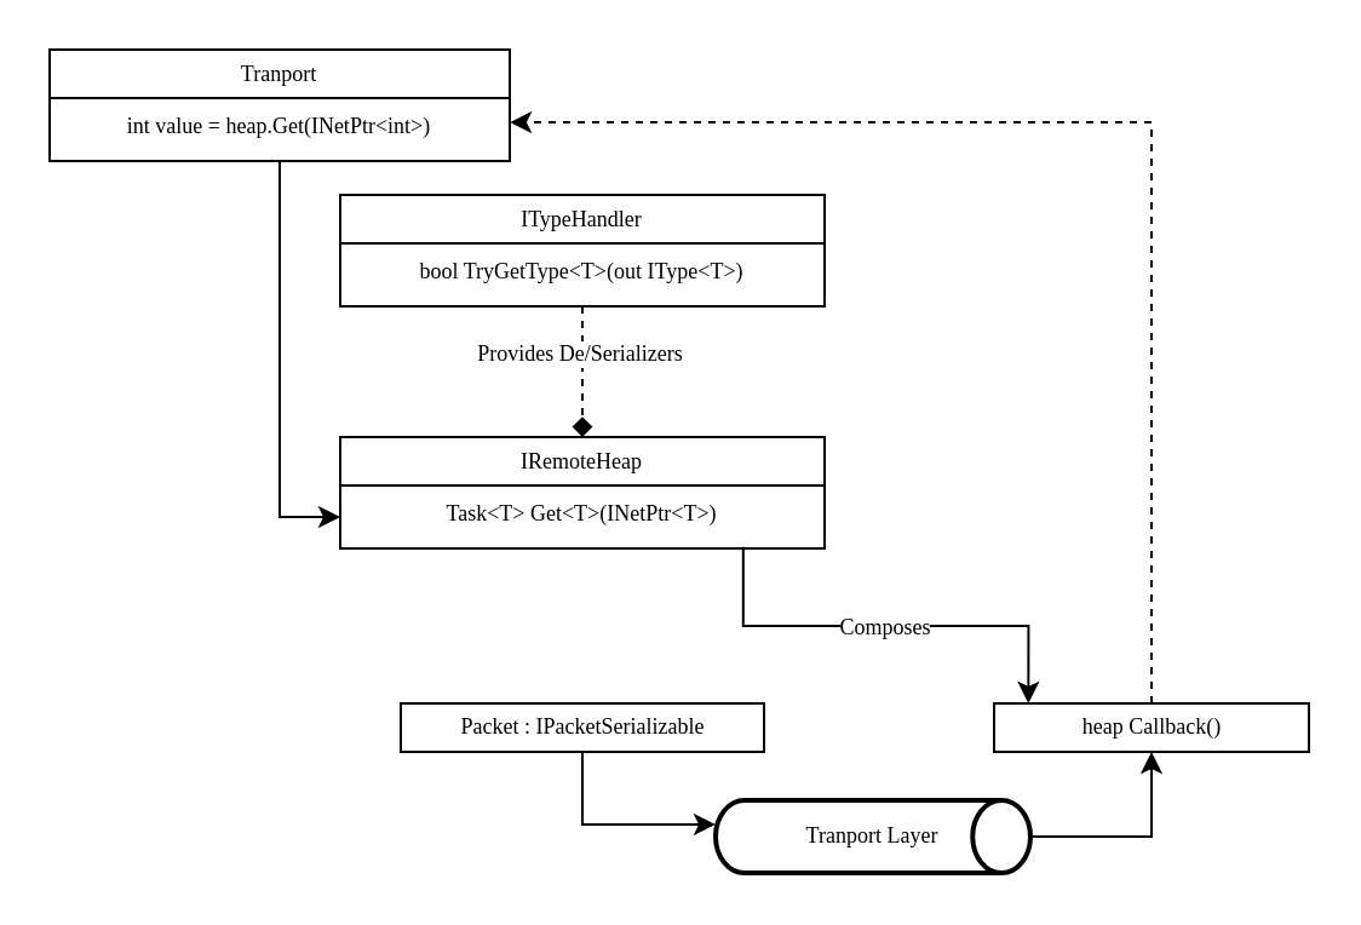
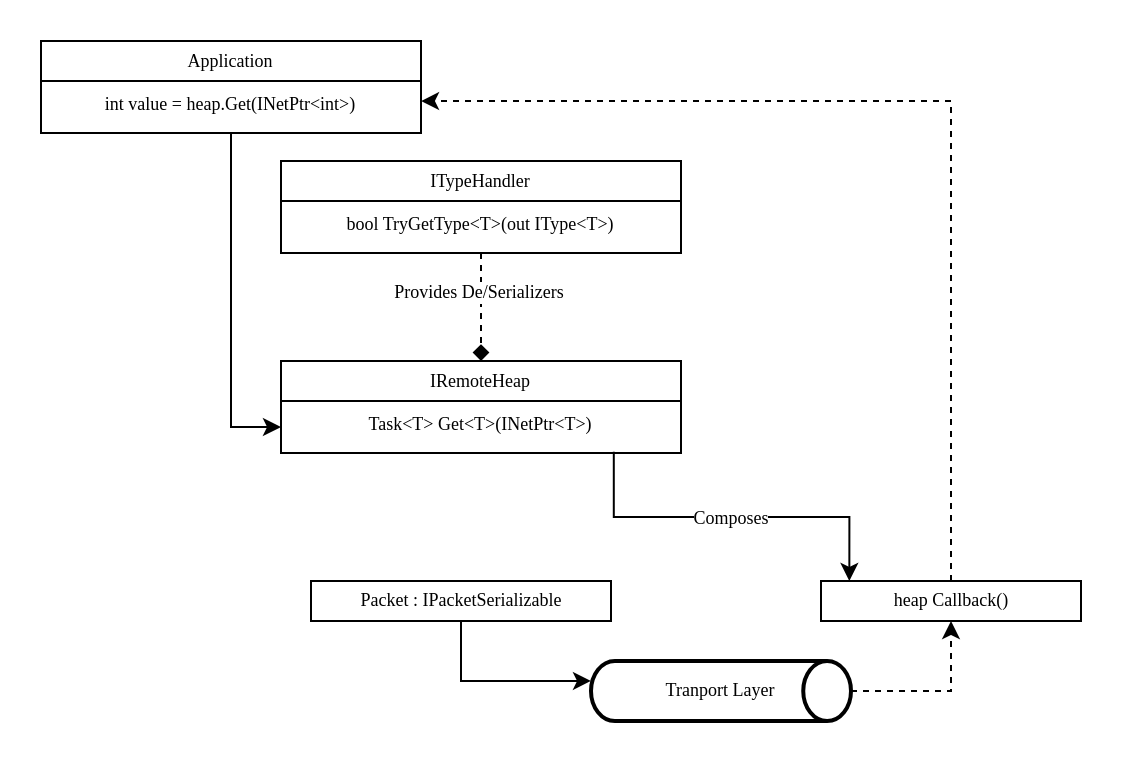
- <mxCell id="5" value="Tranport" style="swimlane;fontStyle=0;childLayout=stackLayout;horizontal=1;startSize=20;fillColor=none;horizontalStack=0;resizeParent=1;resizeParentMax=0;resizeLast=0;collapsible=1;marginBottom=0;fontFamily=Comic Mono;fontSize=9;" vertex="1" parent="1"><mxGeometry x="20" y="20" width="190" height="46" as="geometry" /></mxCell>
+ <mxCell id="5" value="Application" style="swimlane;fontStyle=0;childLayout=stackLayout;horizontal=1;startSize=20;fillColor=none;horizontalStack=0;resizeParent=1;resizeParentMax=0;resizeLast=0;collapsible=1;marginBottom=0;fontFamily=Comic Mono;fontSize=9;" vertex="1" parent="1"><mxGeometry x="20" y="20" width="190" height="46" as="geometry" /></mxCell>
- <mxCell id="13" value="Packet : IPacketSerializable" style="html=1;fontFamily=Comic Mono;fontSize=9;align=center;" vertex="1" parent="1"><mxGeometry x="165" y="290" width="150" height="20" as="geometry" /></mxCell>
+ <mxCell id="13" value="Packet : IPacketSerializable" style="html=1;fontFamily=Comic Mono;fontSize=9;align=center;" vertex="1" parent="1"><mxGeometry x="155" y="290" width="150" height="20" as="geometry" /></mxCell>
- <mxCell id="14" value="" style="edgeStyle=orthogonalEdgeStyle;rounded=0;orthogonalLoop=1;jettySize=auto;html=1;fontFamily=Comic Mono;fontSize=9;exitX=1;exitY=0.5;exitDx=0;exitDy=0;exitPerimeter=0;dashed=0;" edge="1" parent="1" source="11" target="16"><mxGeometry relative="1" as="geometry"><mxPoint x="480" y="250" as="sourcePoint" /></mxGeometry></mxCell>
+ <mxCell id="14" value="" style="edgeStyle=orthogonalEdgeStyle;rounded=0;orthogonalLoop=1;jettySize=auto;html=1;fontFamily=Comic Mono;fontSize=9;exitX=1;exitY=0.5;exitDx=0;exitDy=0;exitPerimeter=0;dashed=1;" edge="1" parent="1" source="11" target="16"><mxGeometry relative="1" as="geometry"><mxPoint x="480" y="250" as="sourcePoint" /></mxGeometry></mxCell>
